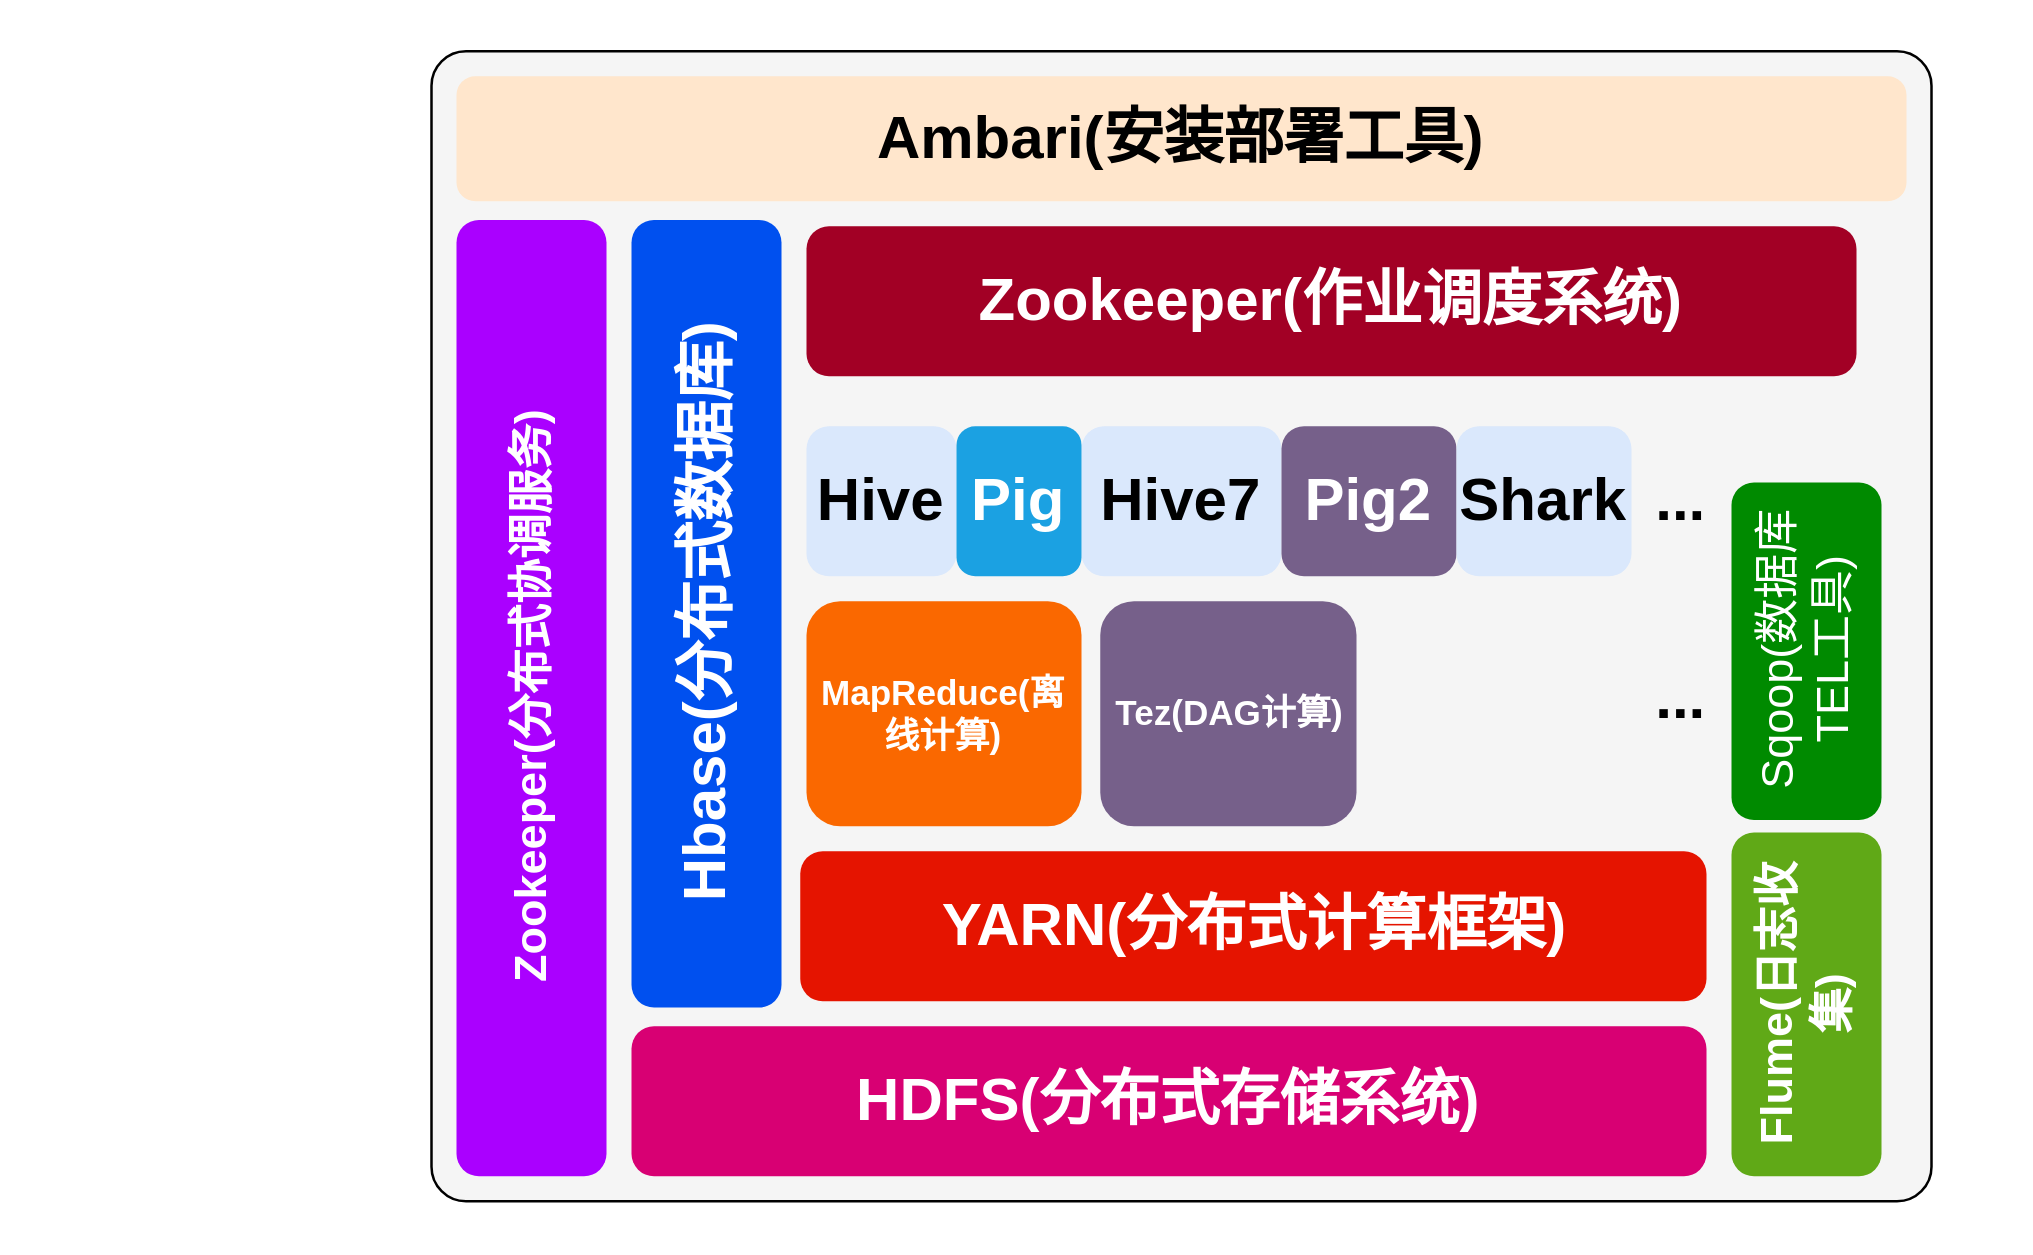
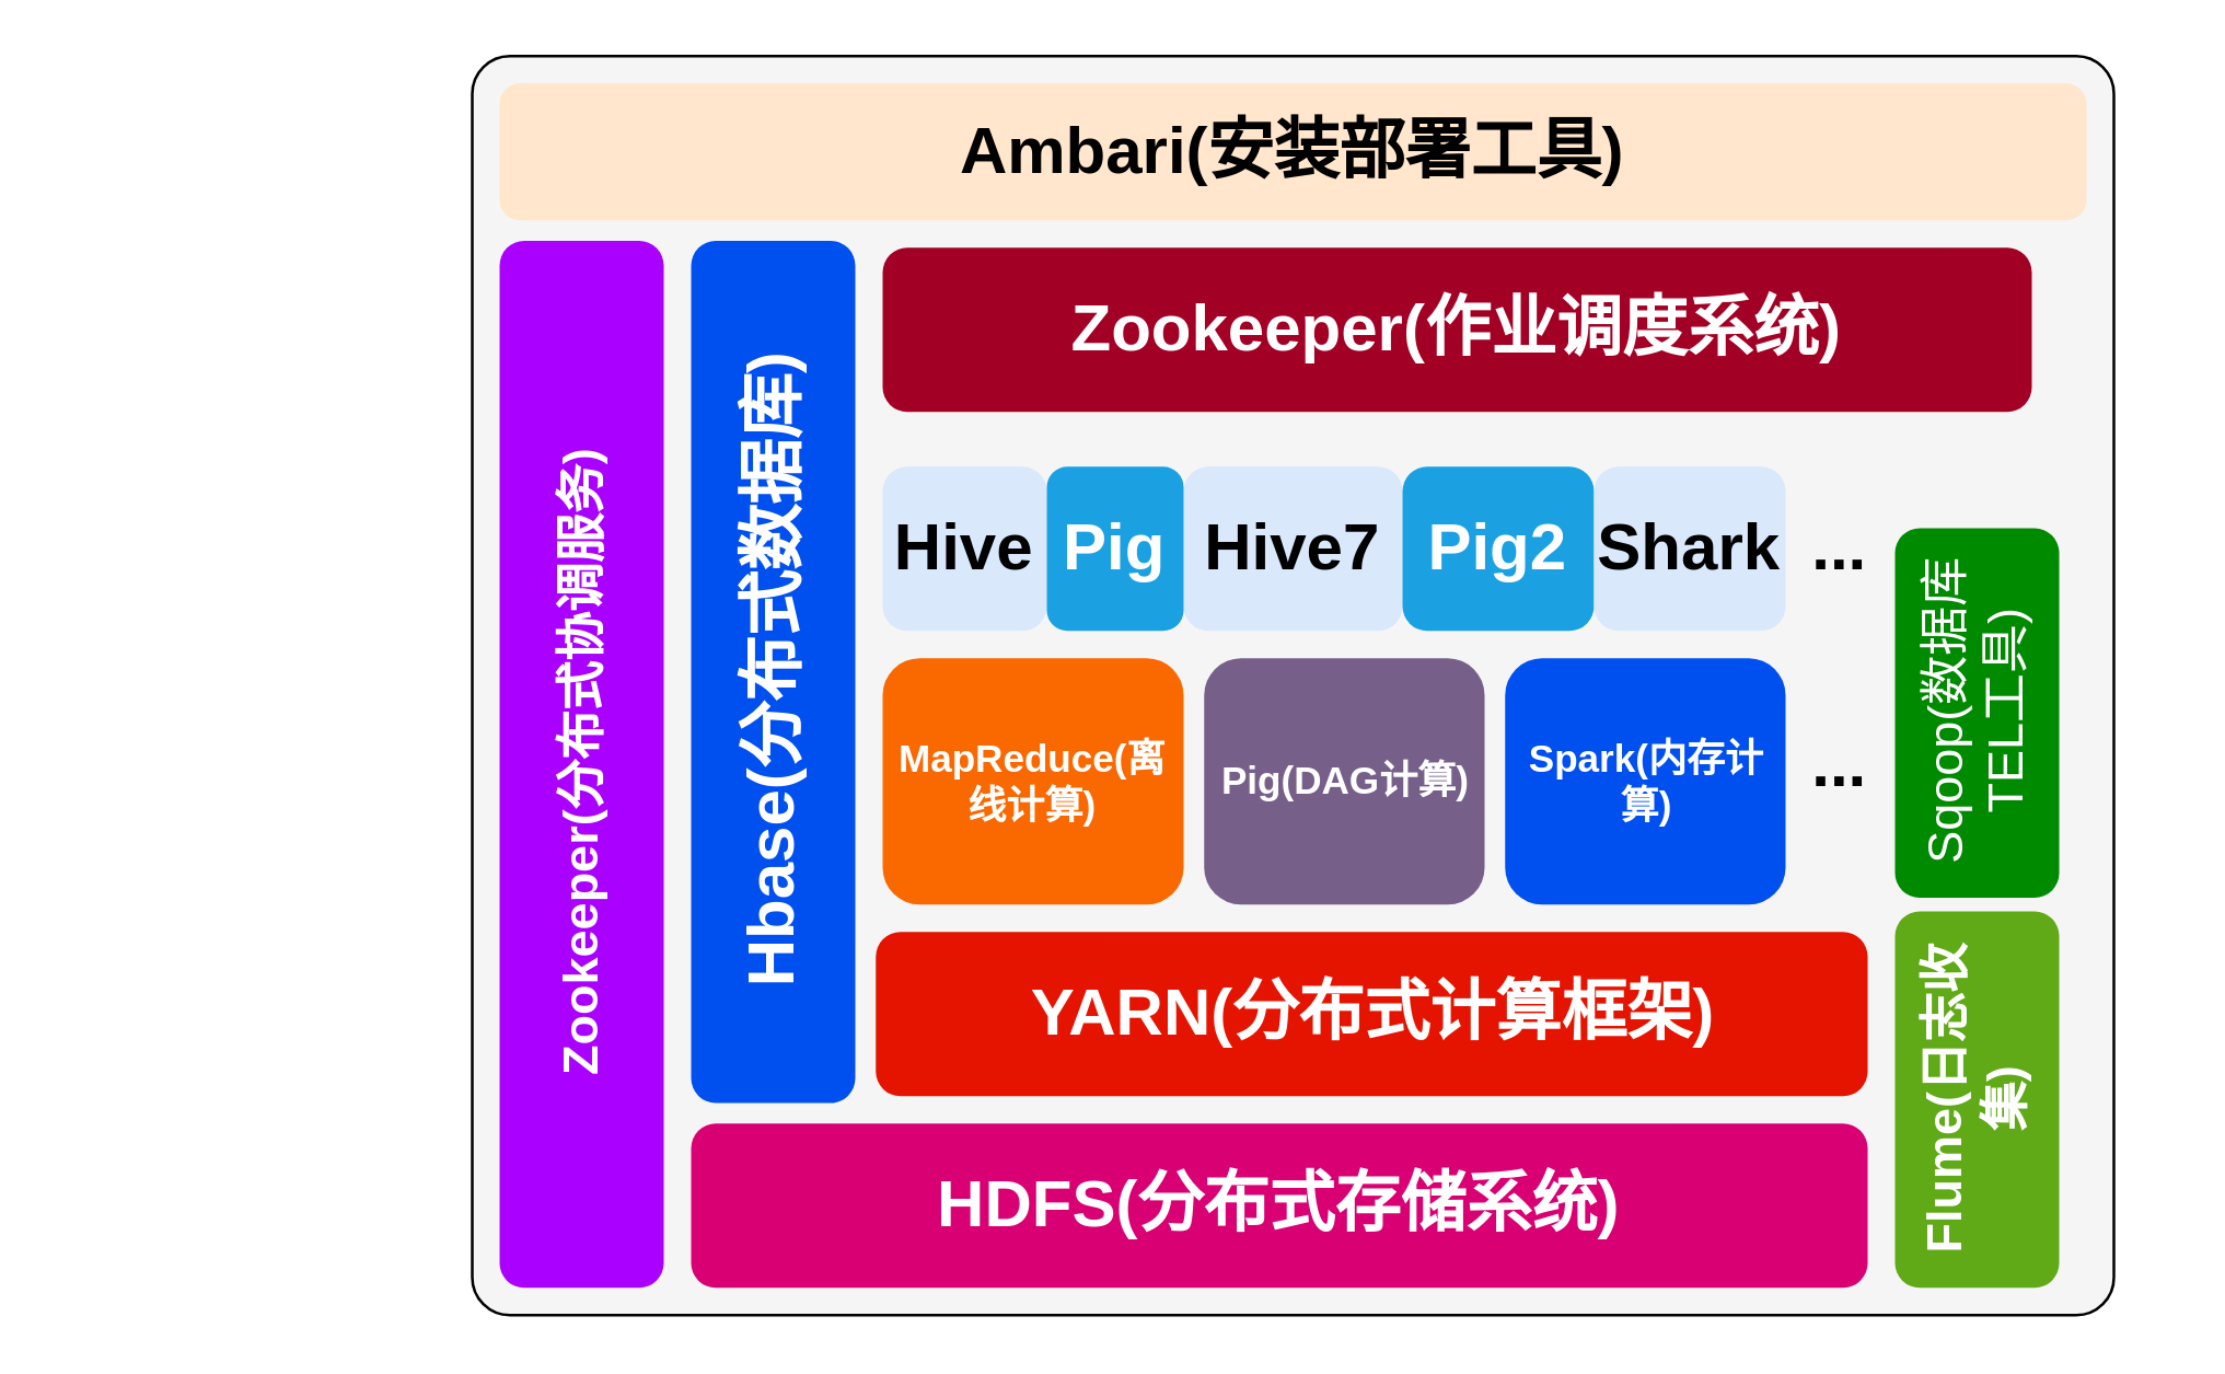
- <mxCell id="15" value="&lt;h1&gt;Pig2&lt;/h1&gt;" style="rounded=1;whiteSpace=wrap;html=1;glass=0;fillColor=#76608a;strokeColor=none;fontColor=#ffffff;" vertex="1" parent="1"><mxGeometry x="512" y="170" width="70" height="60" as="geometry" /></mxCell>
+ <mxCell id="15" value="&lt;h1&gt;Pig2&lt;/h1&gt;" style="rounded=1;whiteSpace=wrap;html=1;glass=0;fillColor=#1ba1e2;strokeColor=none;fontColor=#ffffff;" vertex="1" parent="1"><mxGeometry x="512" y="170" width="70" height="60" as="geometry" /></mxCell>
- <mxCell id="18" value="&lt;h3&gt;Tez(DAG计算)&lt;/h3&gt;" style="rounded=1;whiteSpace=wrap;html=1;glass=0;fillColor=#76608a;strokeColor=none;fontColor=#ffffff;" vertex="1" parent="1"><mxGeometry x="439.5" y="240" width="102.5" height="90" as="geometry" /></mxCell>
+ <mxCell id="18" value="&lt;h3&gt;Pig(DAG计算)&lt;/h3&gt;" style="rounded=1;whiteSpace=wrap;html=1;glass=0;fillColor=#76608a;strokeColor=none;fontColor=#ffffff;" vertex="1" parent="1"><mxGeometry x="439.5" y="240" width="102.5" height="90" as="geometry" /></mxCell>
+ <mxCell id="19" value="&lt;h3&gt;Spark(内存计算)&lt;/h3&gt;" style="rounded=1;whiteSpace=wrap;html=1;glass=0;fillColor=#0050ef;strokeColor=none;fontColor=#ffffff;" vertex="1" parent="1"><mxGeometry x="549.5" y="240" width="102.5" height="90" as="geometry" /></mxCell>
